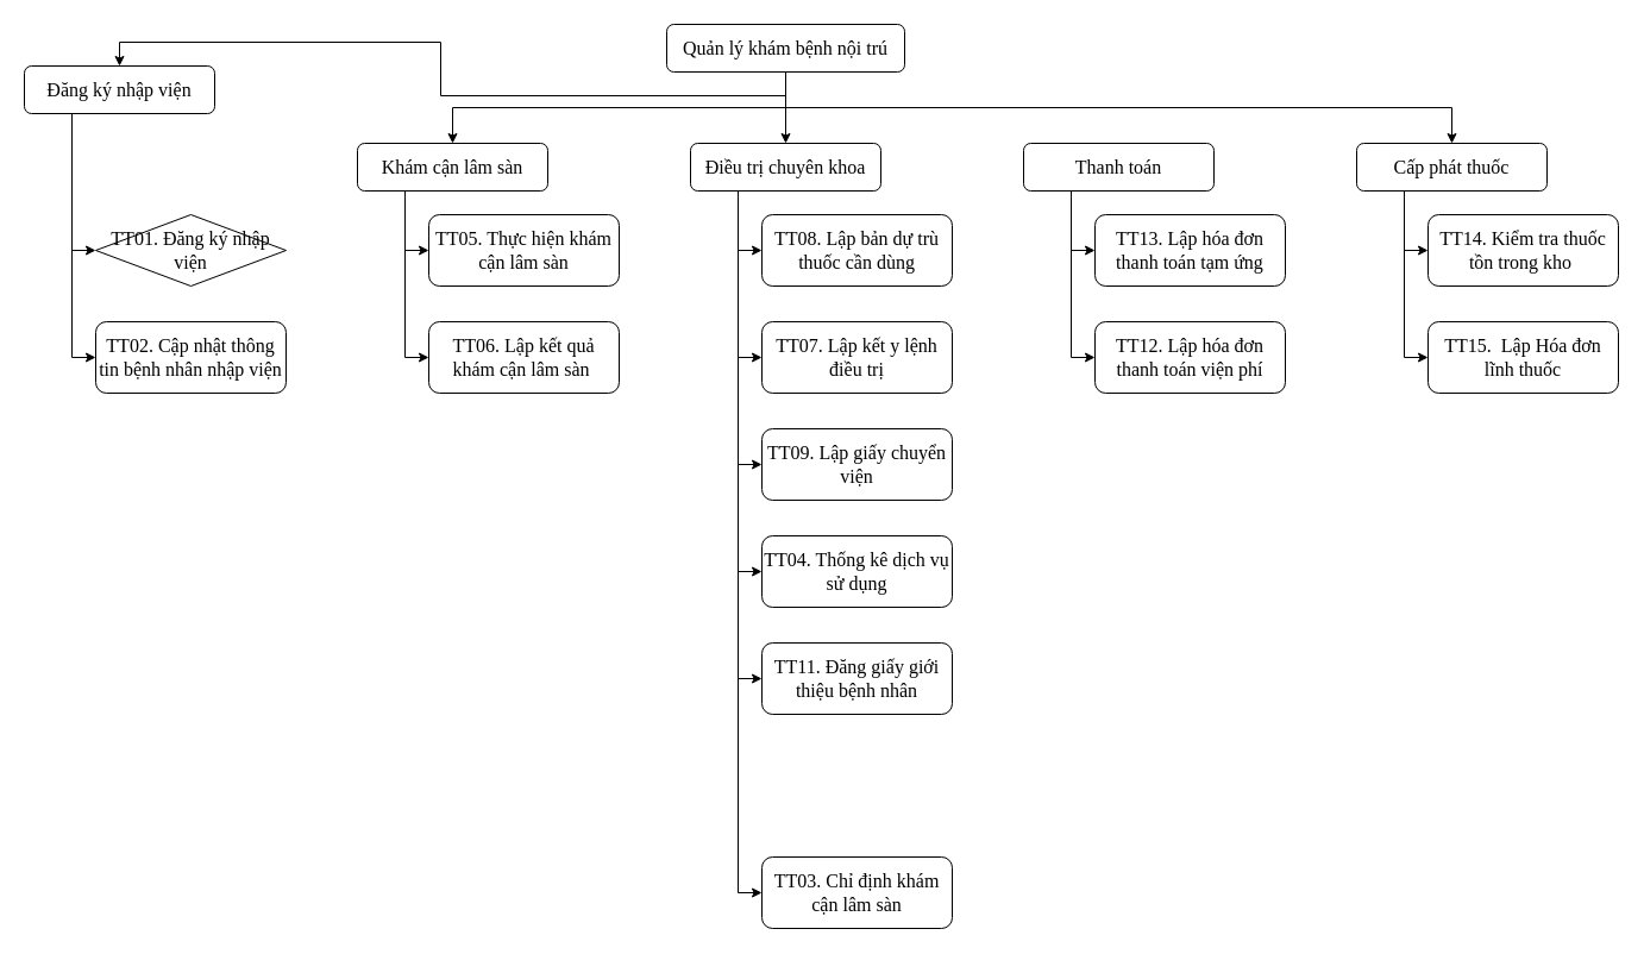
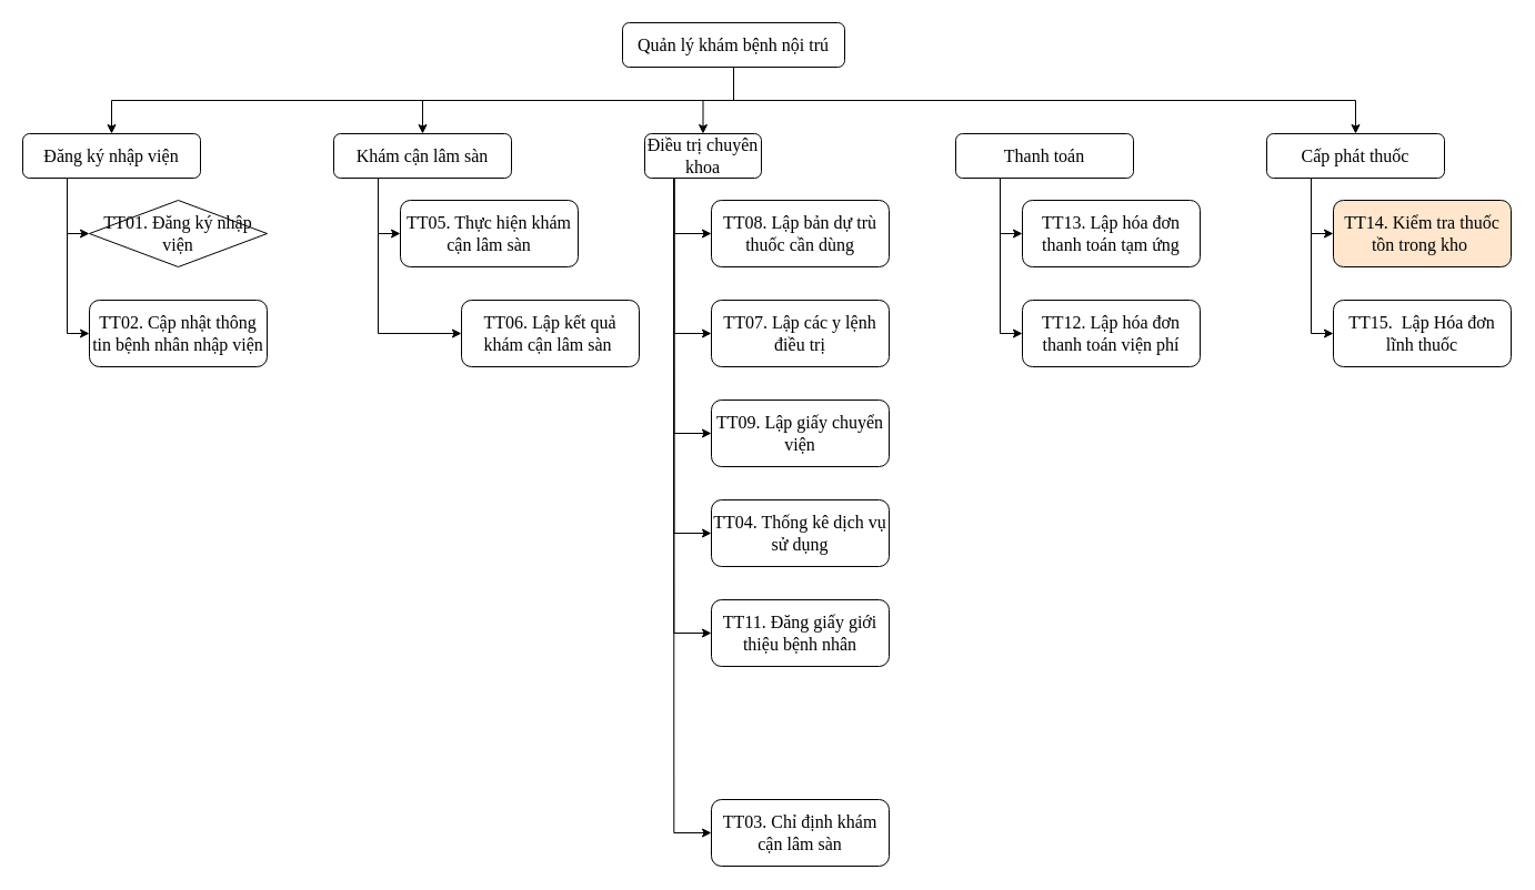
- <mxCell id="19" value="&lt;font face=&quot;Times New Roman&quot; size=&quot;3&quot;&gt;Đăng ký nhập viện&lt;/font&gt;" style="rounded=1;whiteSpace=wrap;html=1;" parent="1" vertex="1"><mxGeometry x="20" y="55" width="160" height="40" as="geometry" /></mxCell>
+ <mxCell id="19" value="&lt;font face=&quot;Times New Roman&quot; size=&quot;3&quot;&gt;Đăng ký nhập viện&lt;/font&gt;" style="rounded=1;whiteSpace=wrap;html=1;" parent="1" vertex="1"><mxGeometry x="20" y="120" width="160" height="40" as="geometry" /></mxCell>
- <mxCell id="13" value="&lt;font face=&quot;Times New Roman&quot; size=&quot;3&quot;&gt;Điều trị chuyên khoa&lt;/font&gt;" style="rounded=1;whiteSpace=wrap;html=1;" parent="1" vertex="1"><mxGeometry x="580" y="120" width="160" height="40" as="geometry" /></mxCell>
+ <mxCell id="13" value="&lt;font face=&quot;Times New Roman&quot; size=&quot;3&quot;&gt;Điều trị chuyên khoa&lt;/font&gt;" style="rounded=1;whiteSpace=wrap;html=1;" parent="1" vertex="1"><mxGeometry x="580" y="120" width="105" height="40" as="geometry" /></mxCell>
- <mxCell id="37" value="&lt;font face=&quot;Times New Roman&quot; size=&quot;3&quot;&gt;TT14. Kiểm tra thuốc tồn trong kho&amp;nbsp;&lt;/font&gt;" style="rounded=1;whiteSpace=wrap;html=1;" parent="1" vertex="1"><mxGeometry x="1200" y="180" width="160" height="60" as="geometry" /></mxCell>
+ <mxCell id="37" value="&lt;font face=&quot;Times New Roman&quot; size=&quot;3&quot;&gt;TT14. Kiểm tra thuốc tồn trong kho&amp;nbsp;&lt;/font&gt;" style="rounded=1;whiteSpace=wrap;html=1;fillColor=#ffe6cc;" parent="1" vertex="1"><mxGeometry x="1200" y="180" width="160" height="60" as="geometry" /></mxCell>
- <mxCell id="29" value="&lt;font face=&quot;Times New Roman&quot; size=&quot;3&quot;&gt;TT06. Lập kết quả khám cận lâm sàn&amp;nbsp;&lt;/font&gt;" style="rounded=1;whiteSpace=wrap;html=1;" parent="1" vertex="1"><mxGeometry x="360" y="270" width="160" height="60" as="geometry" /></mxCell>
+ <mxCell id="29" value="&lt;font face=&quot;Times New Roman&quot; size=&quot;3&quot;&gt;TT06. Lập kết quả khám cận lâm sàn&amp;nbsp;&lt;/font&gt;" style="rounded=1;whiteSpace=wrap;html=1;" parent="1" vertex="1"><mxGeometry x="415" y="270" width="160" height="60" as="geometry" /></mxCell>
- <mxCell id="31" value="&lt;font face=&quot;Times New Roman&quot; size=&quot;3&quot;&gt;TT07. Lập kết y lệnh điều trị&lt;/font&gt;" style="rounded=1;whiteSpace=wrap;html=1;" parent="1" vertex="1"><mxGeometry x="640" y="270" width="160" height="60" as="geometry" /></mxCell>
+ <mxCell id="31" value="&lt;font face=&quot;Times New Roman&quot; size=&quot;3&quot;&gt;TT07. Lập các y lệnh điều trị&lt;/font&gt;" style="rounded=1;whiteSpace=wrap;html=1;" parent="1" vertex="1"><mxGeometry x="640" y="270" width="160" height="60" as="geometry" /></mxCell>
